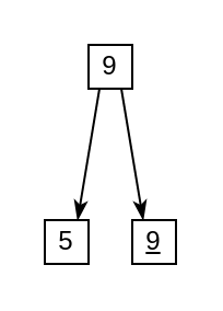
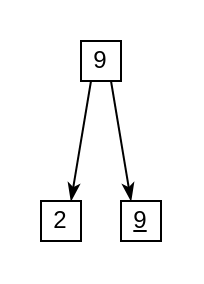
- <mxCell id="4" value="5" style="text;html=1;strokeColor=none;fillColor=none;align=center;verticalAlign=middle;whiteSpace=wrap;rounded=0;" vertex="1" parent="2"><mxGeometry width="20" height="20" as="geometry" /></mxCell>
+ <mxCell id="4" value="2" style="text;html=1;strokeColor=none;fillColor=none;align=center;verticalAlign=middle;whiteSpace=wrap;rounded=0;" vertex="1" parent="2"><mxGeometry width="20" height="20" as="geometry" /></mxCell>
